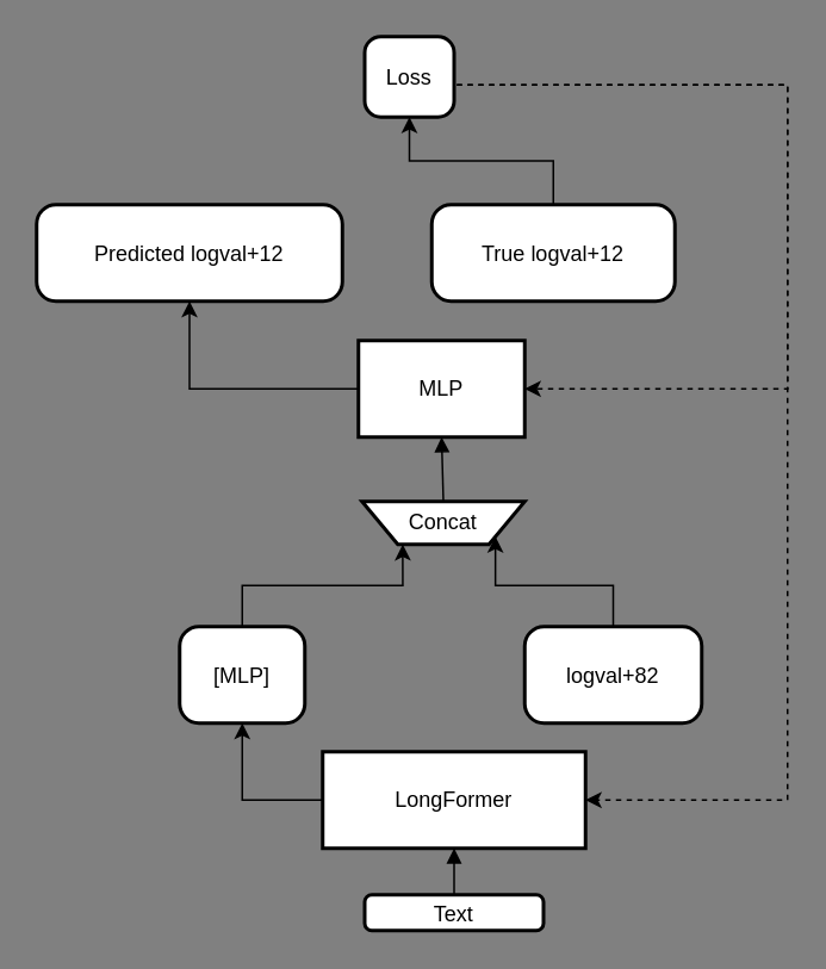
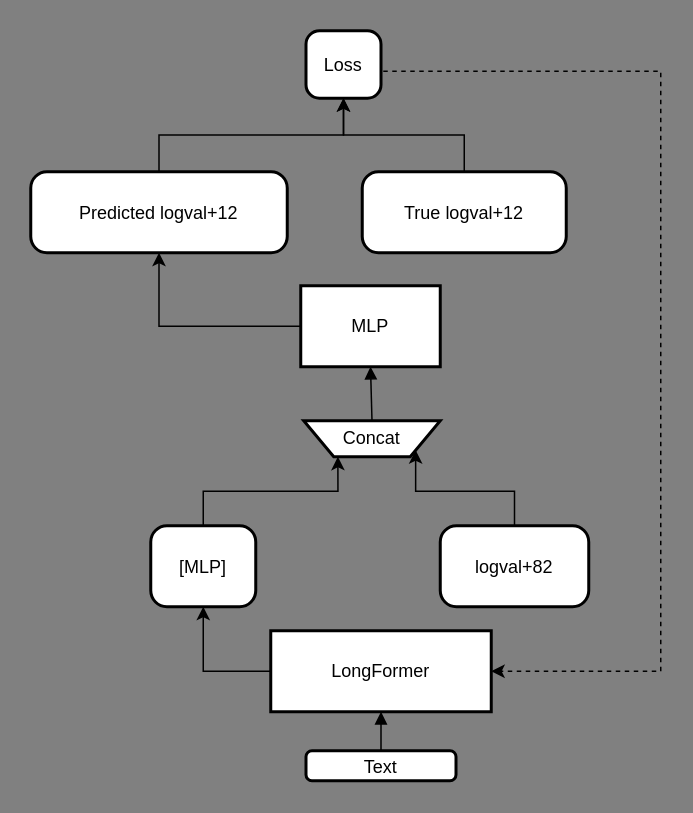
+ <mxCell id="12" style="edgeStyle=orthogonalEdgeStyle;rounded=0;orthogonalLoop=1;jettySize=auto;html=1;exitX=0.5;exitY=0;exitDx=0;exitDy=0;entryX=0.5;entryY=1;entryDx=0;entryDy=0;" edge="1" parent="1" source="13" target="18"><mxGeometry relative="1" as="geometry" /></mxCell>
- <mxCell id="17" style="edgeStyle=orthogonalEdgeStyle;rounded=0;orthogonalLoop=1;jettySize=auto;html=1;exitX=1;exitY=0.5;exitDx=0;exitDy=0;entryX=1;entryY=0.5;entryDx=0;entryDy=0;dashed=1;" edge="1" parent="1" source="18" target="11"><mxGeometry relative="1" as="geometry"><Array as="points"><mxPoint x="440" y="47" /><mxPoint x="440" y="217" /></Array></mxGeometry></mxCell>
